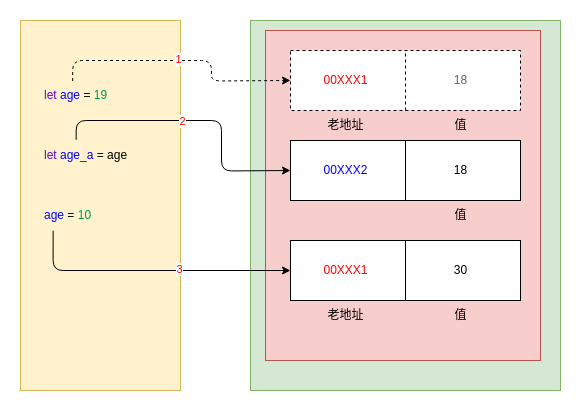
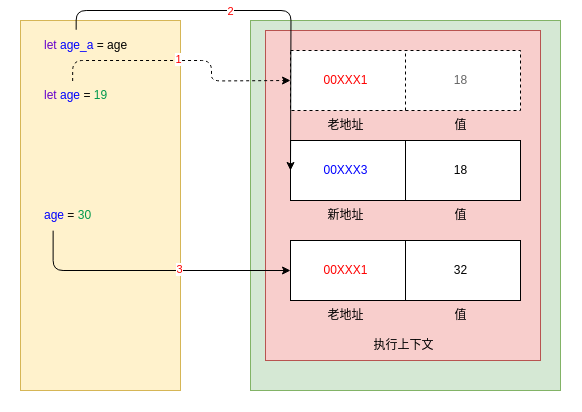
- <mxCell id="4" value="&lt;font color=&quot;#6600cc&quot;&gt;let &lt;/font&gt;&lt;font color=&quot;#0000ff&quot;&gt;age_a&lt;/font&gt; = age" style="text;html=1;align=left;verticalAlign=middle;resizable=0;points=[];autosize=1;strokeColor=none;fillColor=none;" parent="1" vertex="1"><mxGeometry x="42" y="140" width="110" height="30" as="geometry" /></mxCell>
+ <mxCell id="4" value="&lt;font color=&quot;#6600cc&quot;&gt;let &lt;/font&gt;&lt;font color=&quot;#0000ff&quot;&gt;age_a&lt;/font&gt; = age" style="text;html=1;align=left;verticalAlign=middle;resizable=0;points=[];autosize=1;strokeColor=none;fillColor=none;" parent="1" vertex="1"><mxGeometry x="42" y="30" width="110" height="30" as="geometry" /></mxCell>
- <mxCell id="18" value="&lt;font color=&quot;#0000ff&quot;&gt;00XXX2&lt;/font&gt;" style="text;html=1;align=center;verticalAlign=middle;resizable=0;points=[];autosize=1;strokeColor=none;fillColor=none;fontColor=#000000;" parent="16" vertex="1"><mxGeometry x="20" y="15" width="70" height="30" as="geometry" /></mxCell>
+ <mxCell id="18" value="&lt;font color=&quot;#0000ff&quot;&gt;00XXX3&lt;/font&gt;" style="text;html=1;align=center;verticalAlign=middle;resizable=0;points=[];autosize=1;strokeColor=none;fillColor=none;fontColor=#000000;" parent="16" vertex="1"><mxGeometry x="20" y="15" width="70" height="30" as="geometry" /></mxCell>
- <mxCell id="5" value="&lt;font color=&quot;#0000ff&quot;&gt;age&lt;/font&gt;&amp;nbsp;= &lt;font color=&quot;#00994d&quot;&gt;10&lt;/font&gt;" style="text;html=1;align=left;verticalAlign=middle;resizable=0;points=[];autosize=1;strokeColor=none;fillColor=none;" parent="1" vertex="1"><mxGeometry x="42" y="200" width="70" height="30" as="geometry" /></mxCell>
+ <mxCell id="5" value="&lt;font color=&quot;#0000ff&quot;&gt;age&lt;/font&gt;&amp;nbsp;= &lt;font color=&quot;#00994d&quot;&gt;30&lt;/font&gt;" style="text;html=1;align=left;verticalAlign=middle;resizable=0;points=[];autosize=1;strokeColor=none;fillColor=none;" parent="1" vertex="1"><mxGeometry x="42" y="200" width="70" height="30" as="geometry" /></mxCell>
+ <mxCell id="20" value="新地址" style="text;html=1;align=center;verticalAlign=middle;resizable=0;points=[];autosize=1;strokeColor=none;fillColor=none;" vertex="1" parent="16"><mxGeometry x="25" y="60" width="60" height="30" as="geometry" /></mxCell>
- <mxCell id="26" value="30" style="text;html=1;align=center;verticalAlign=middle;resizable=0;points=[];autosize=1;strokeColor=none;fillColor=none;fontColor=#000000;" vertex="1" parent="23"><mxGeometry x="150" y="15" width="40" height="30" as="geometry" /></mxCell>
+ <mxCell id="26" value="32" style="text;html=1;align=center;verticalAlign=middle;resizable=0;points=[];autosize=1;strokeColor=none;fillColor=none;fontColor=#000000;" vertex="1" parent="23"><mxGeometry x="150" y="15" width="40" height="30" as="geometry" /></mxCell>
+ <mxCell id="8" value="执行上下文" style="text;html=1;align=center;verticalAlign=middle;resizable=0;points=[];autosize=1;strokeColor=none;fillColor=none;fontColor=#000000;" parent="1" vertex="1"><mxGeometry x="362.5" y="330" width="80" height="30" as="geometry" /></mxCell>
